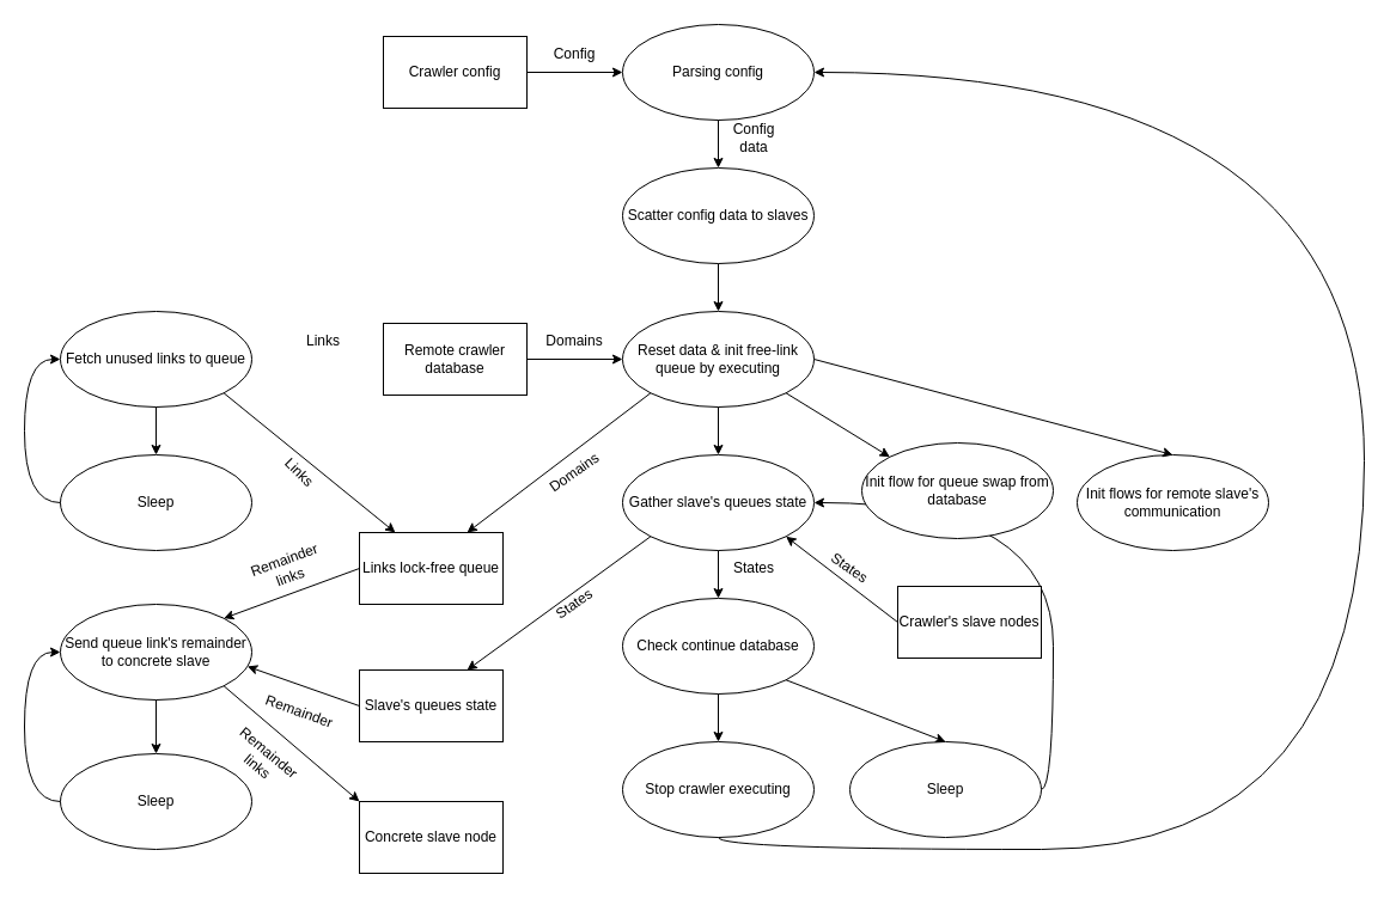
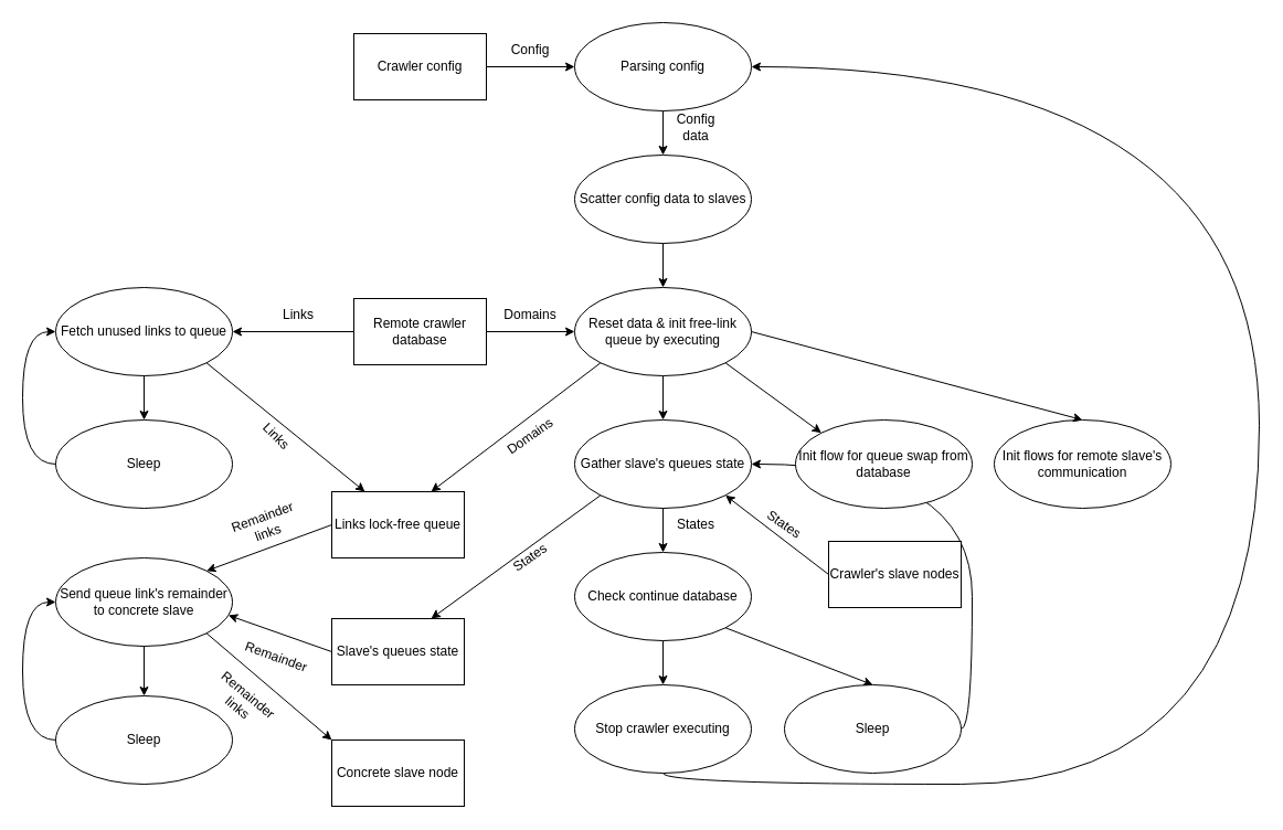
+ <mxCell id="32" value="" style="endArrow=classic;html=1;rounded=0;exitX=0;exitY=0.5;exitDx=0;exitDy=0;entryX=1;entryY=0.5;entryDx=0;entryDy=0;" parent="1" source="12" target="31" edge="1"><mxGeometry width="50" height="50" relative="1" as="geometry"><mxPoint x="110" y="480" as="sourcePoint" /><mxPoint x="160" y="430" as="targetPoint" /></mxGeometry></mxCell>
- <mxCell id="19" value="Init flow for queue swap from database" style="ellipse;whiteSpace=wrap;html=1;" parent="1" vertex="1"><mxGeometry x="720" y="370" width="160" height="80" as="geometry" /></mxCell>
+ <mxCell id="19" value="Init flow for queue swap from database" style="ellipse;whiteSpace=wrap;html=1;" parent="1" vertex="1"><mxGeometry x="720" y="380" width="160" height="80" as="geometry" /></mxCell>
